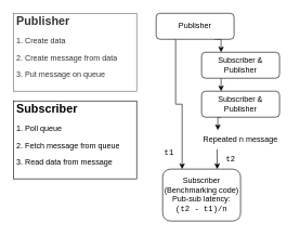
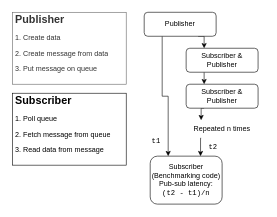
- <mxCell id="14" value="Repeated &lt;font face=&quot;Courier New&quot;&gt;n&lt;/font&gt; message" style="text;html=1;strokeColor=none;fillColor=none;align=center;verticalAlign=middle;whiteSpace=wrap;rounded=0;" vertex="1" parent="1"><mxGeometry x="300" y="200" width="140" height="30" as="geometry" /></mxCell>
+ <mxCell id="14" value="Repeated &lt;font face=&quot;Courier New&quot;&gt;n&lt;/font&gt; times" style="text;html=1;strokeColor=none;fillColor=none;align=center;verticalAlign=middle;whiteSpace=wrap;rounded=0;" vertex="1" parent="1"><mxGeometry x="300" y="200" width="140" height="30" as="geometry" /></mxCell>
